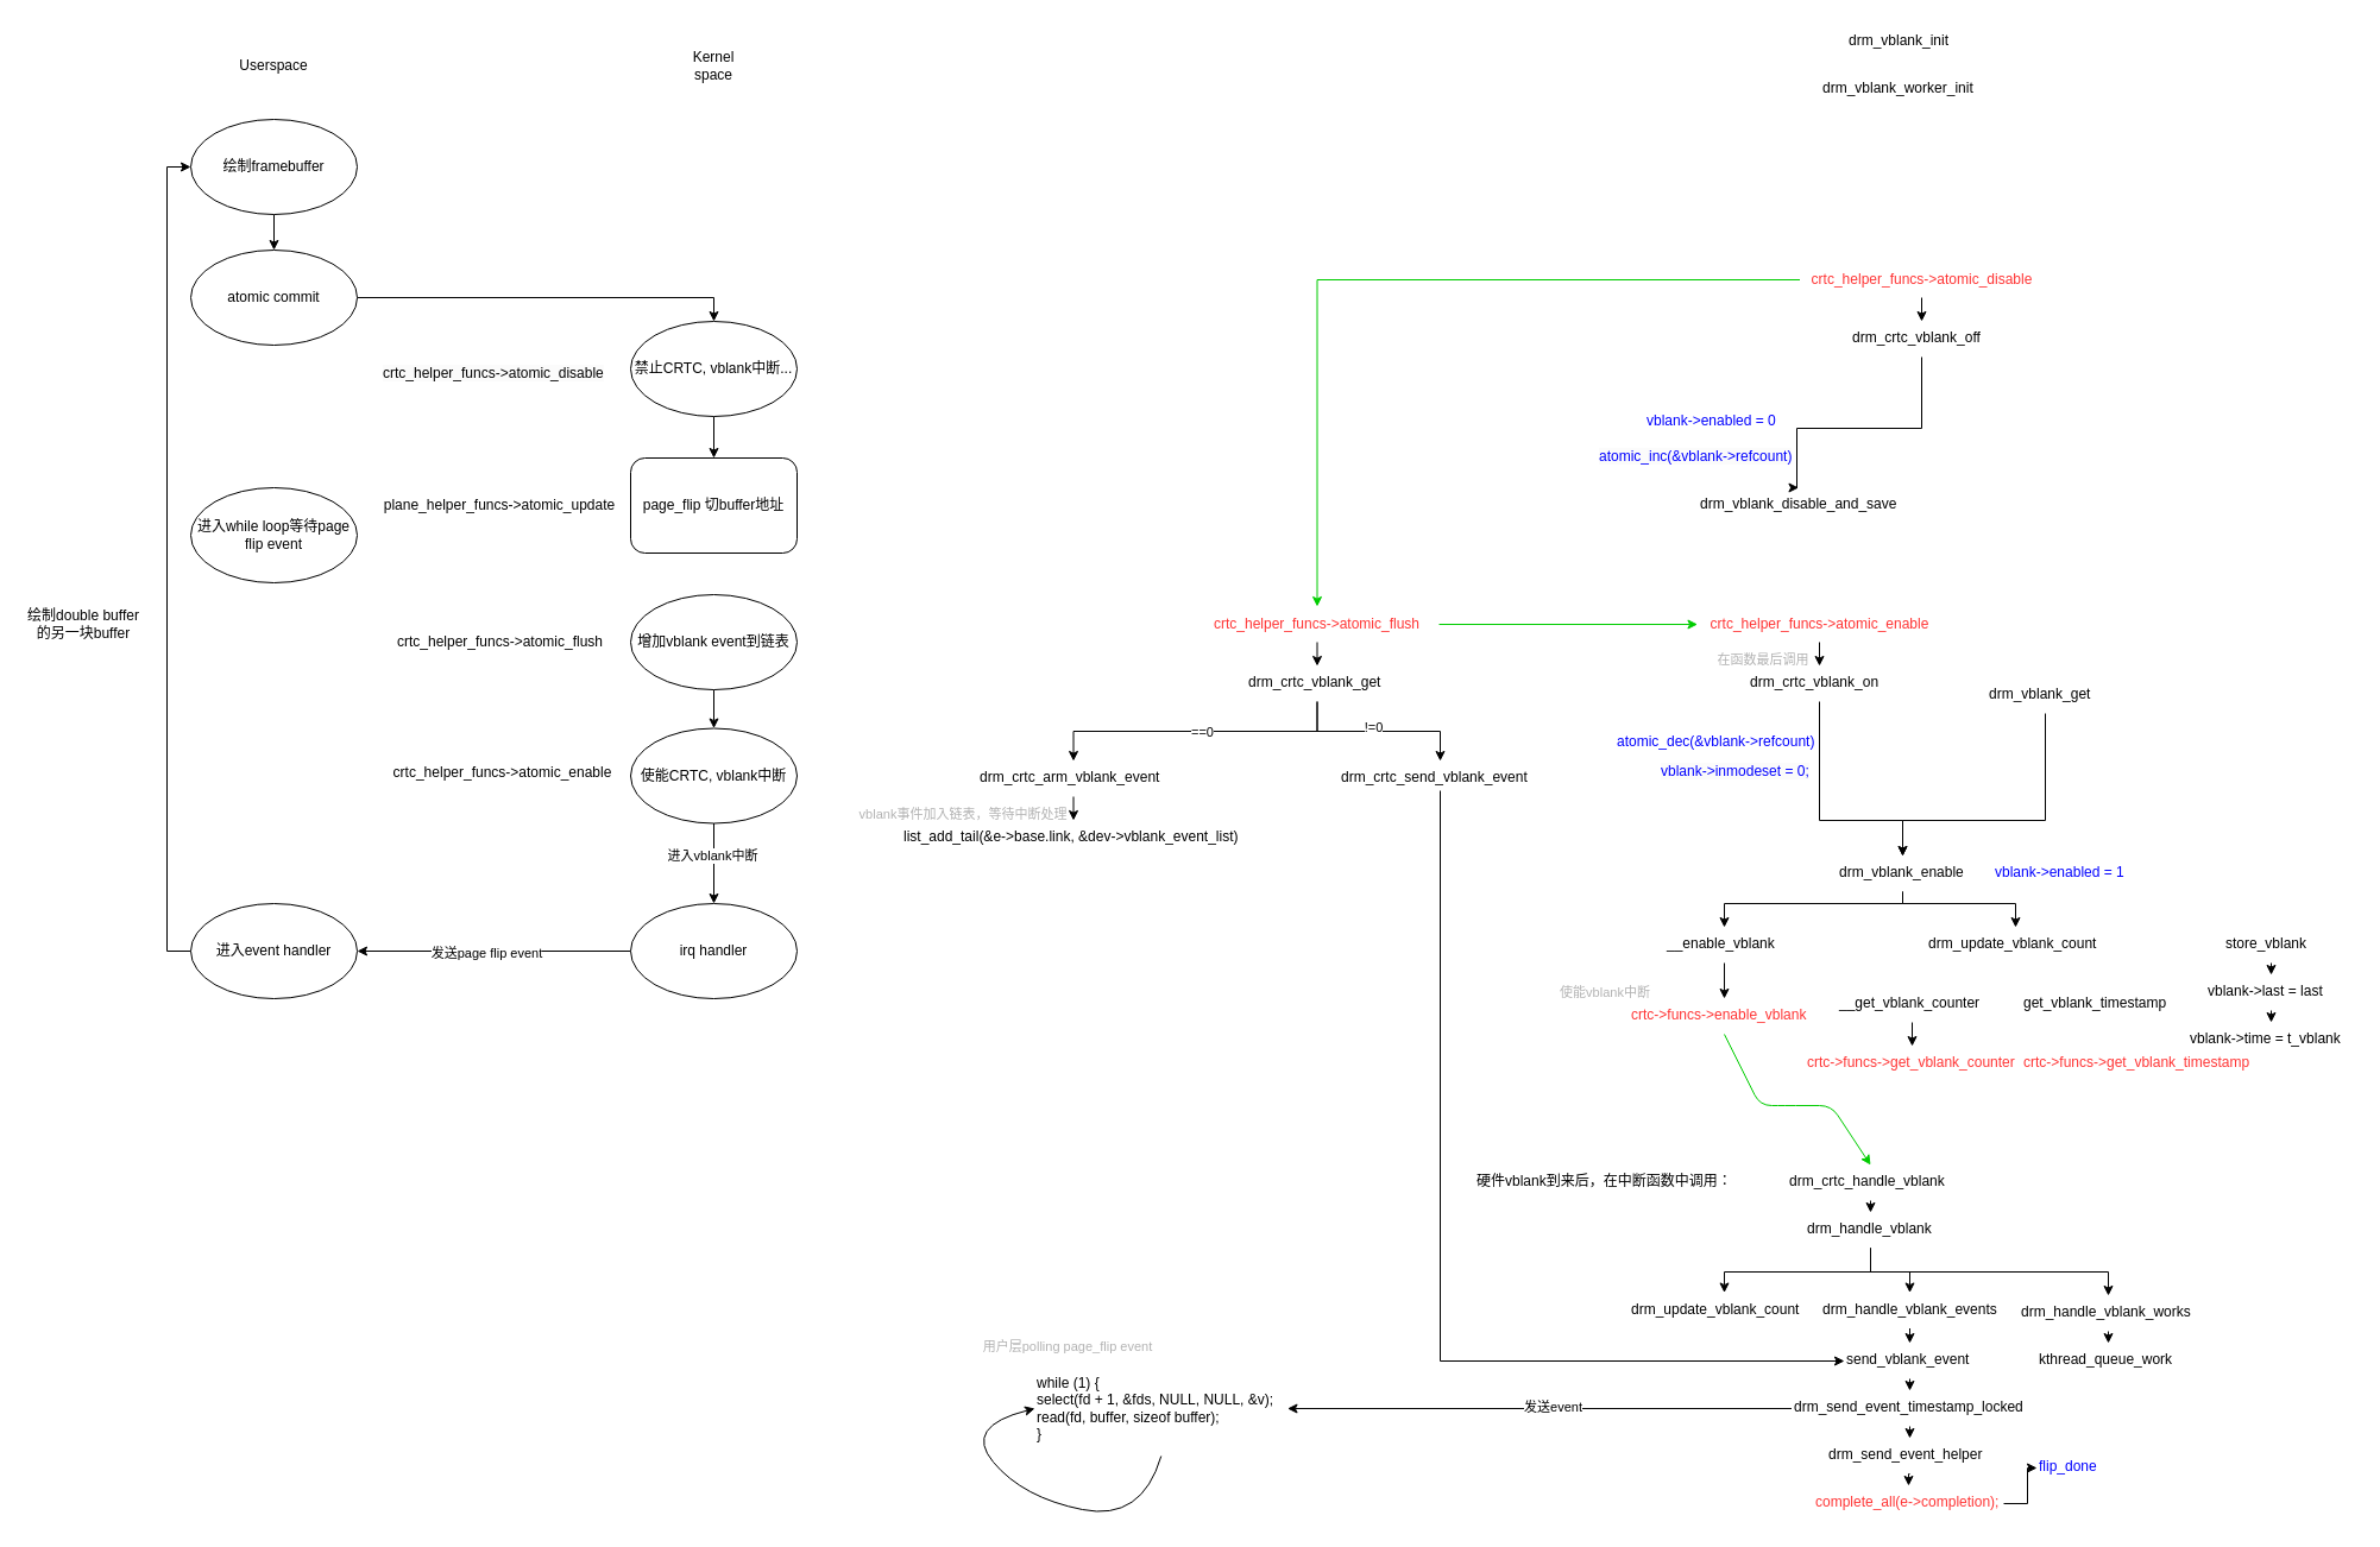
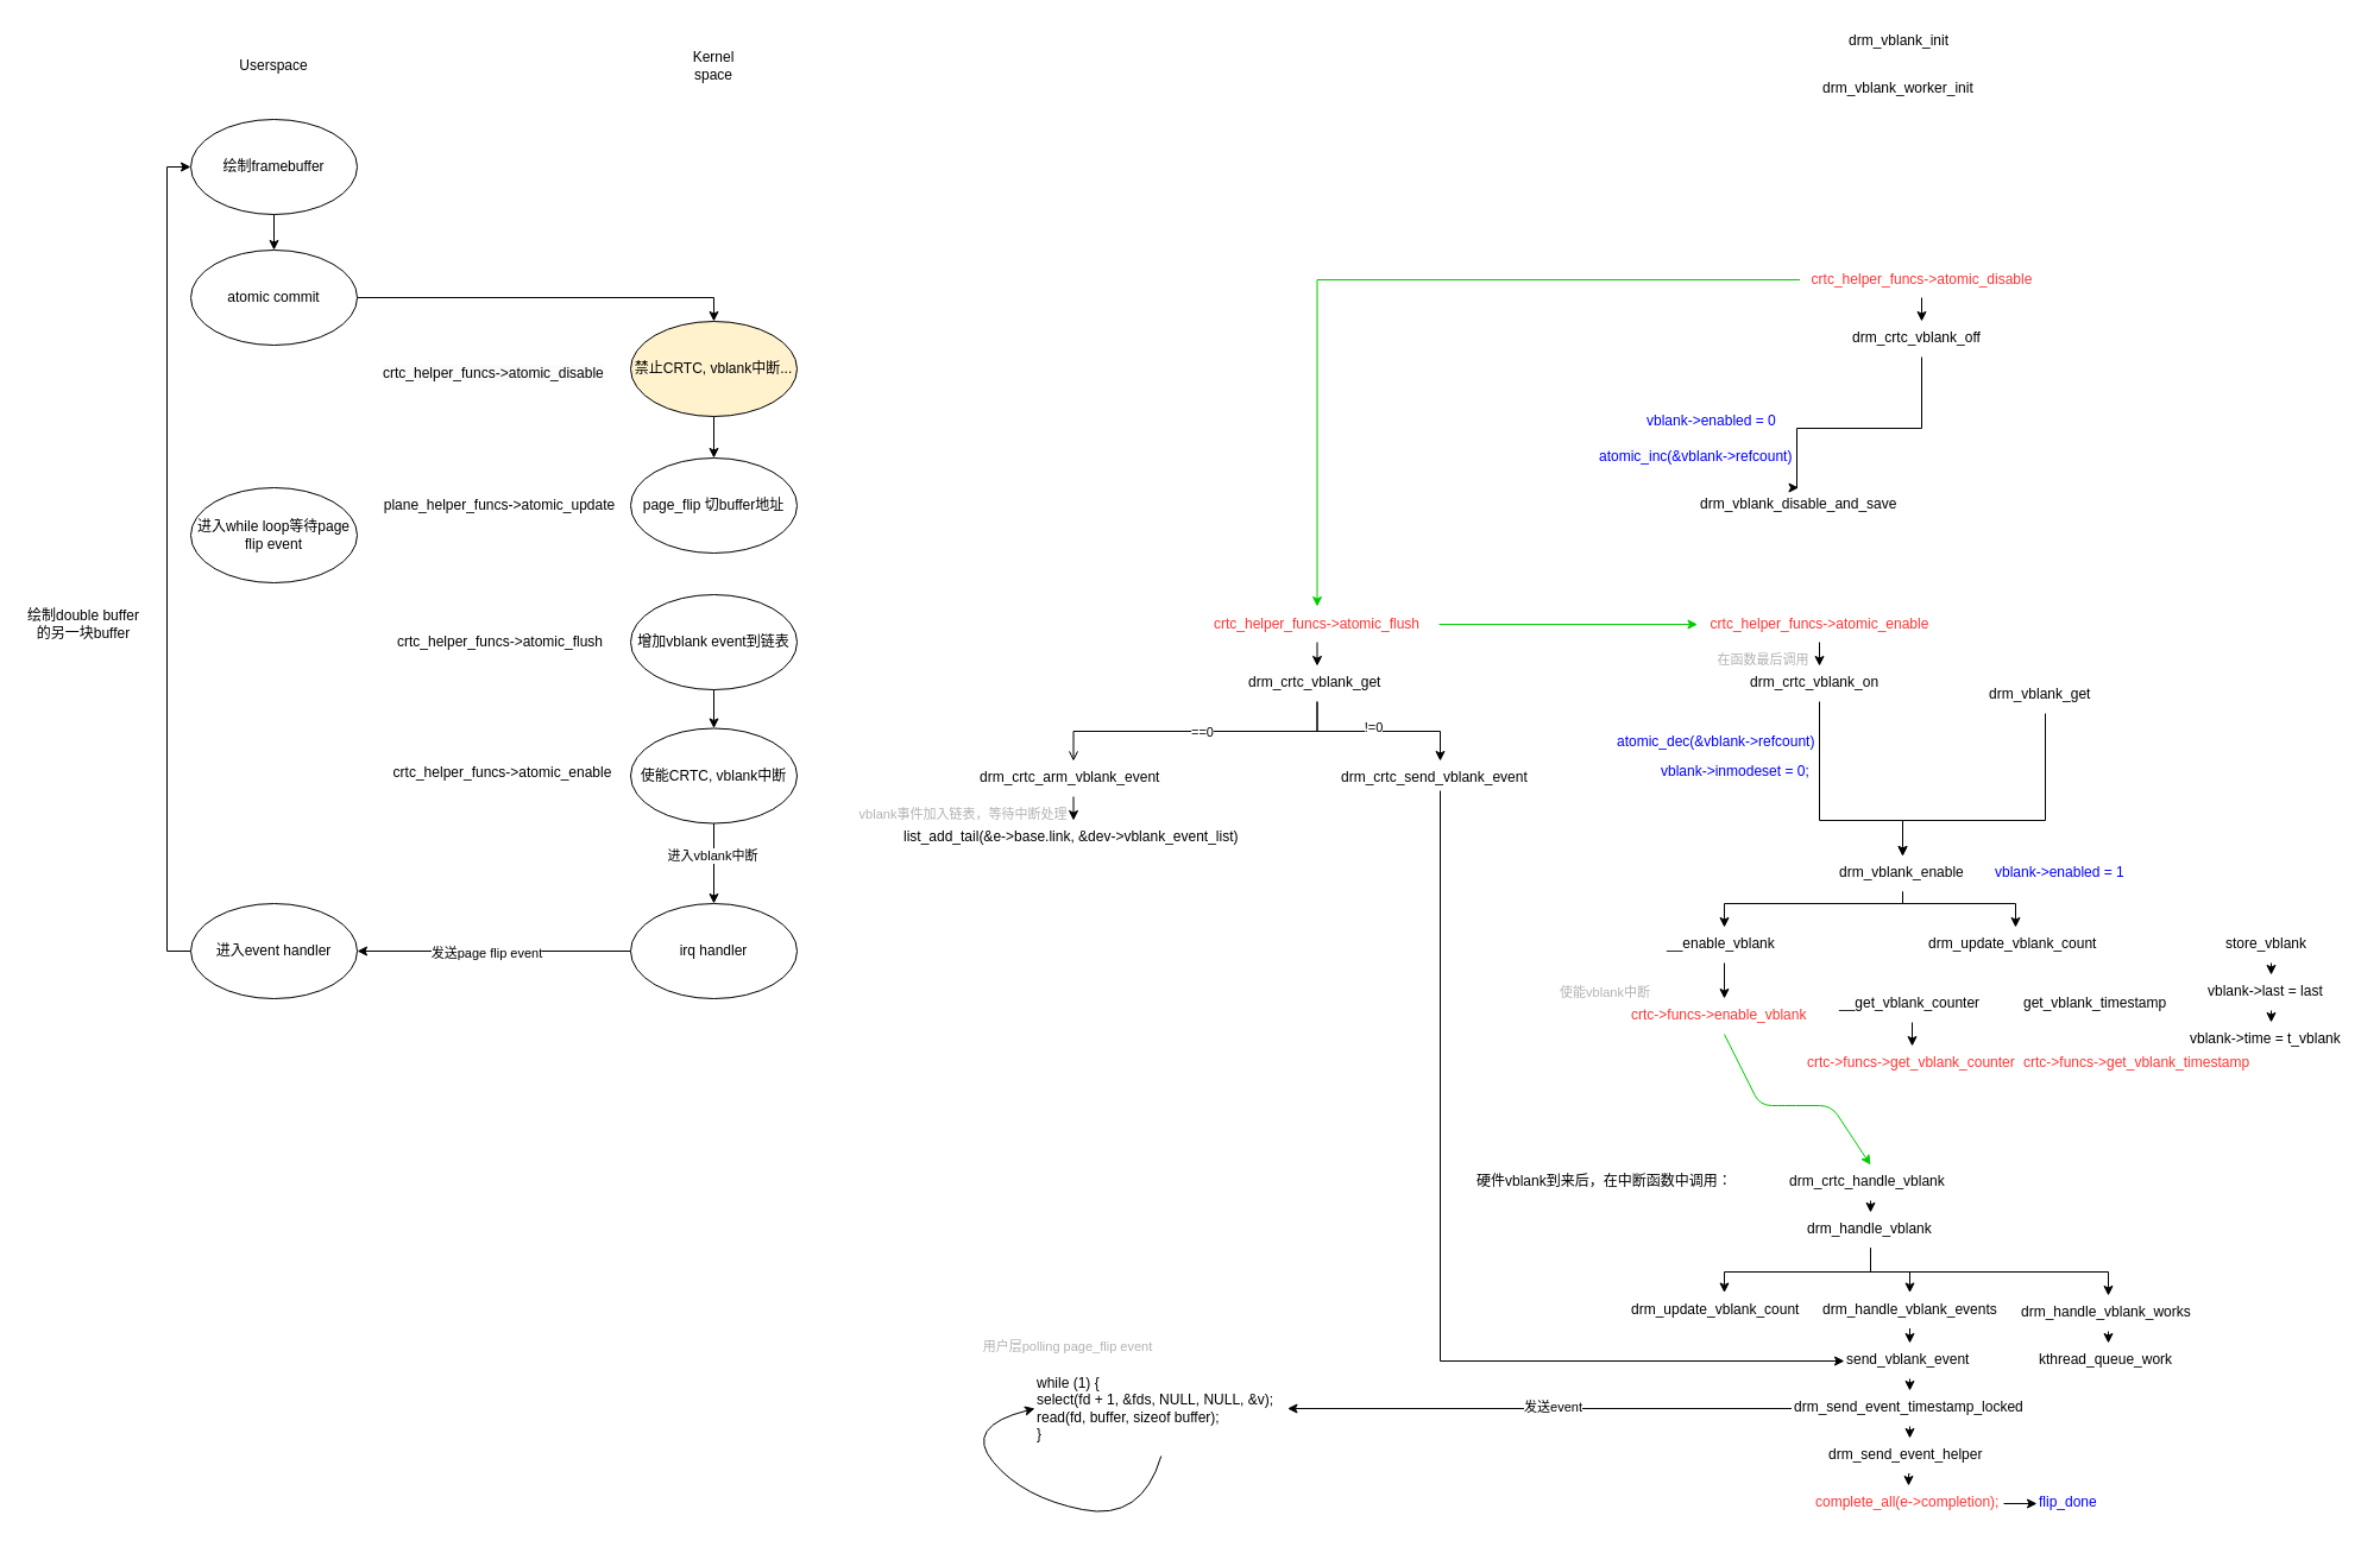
- <mxCell id="85" value="禁止CRTC, vblank中断..." style="ellipse;whiteSpace=wrap;html=1;" vertex="1" parent="1"><mxGeometry x="530" y="270" width="140" height="80" as="geometry" /></mxCell>
+ <mxCell id="85" value="禁止CRTC, vblank中断..." style="ellipse;whiteSpace=wrap;html=1;fillColor=#fff2cc;" vertex="1" parent="1"><mxGeometry x="530" y="270" width="140" height="80" as="geometry" /></mxCell>
- <mxCell id="82" value="page_flip 切buffer地址" style="whiteSpace=wrap;html=1;rounded=1;" vertex="1" parent="1"><mxGeometry x="530" y="385" width="140" height="80" as="geometry" /></mxCell>
+ <mxCell id="82" value="page_flip 切buffer地址" style="ellipse;whiteSpace=wrap;html=1;" vertex="1" parent="1"><mxGeometry x="530" y="385" width="140" height="80" as="geometry" /></mxCell>
- <mxCell id="68" style="edgeStyle=orthogonalEdgeStyle;rounded=0;orthogonalLoop=1;jettySize=auto;html=1;exitX=0.5;exitY=1;exitDx=0;exitDy=0;entryX=0.5;entryY=0;entryDx=0;entryDy=0;" edge="1" parent="1" source="72" target="61"><mxGeometry relative="1" as="geometry" /></mxCell>
+ <mxCell id="68" style="edgeStyle=orthogonalEdgeStyle;rounded=0;orthogonalLoop=1;jettySize=auto;html=1;exitX=0.5;exitY=1;exitDx=0;exitDy=0;entryX=0.5;entryY=0;entryDx=0;entryDy=0;endArrow=open;" edge="1" parent="1" source="72" target="61"><mxGeometry relative="1" as="geometry" /></mxCell>
- <mxCell id="81" value="flip_done" style="text;whiteSpace=wrap;html=1;fontColor=#0000FF;" vertex="1" parent="1"><mxGeometry x="1713" y="1220" width="55" height="30" as="geometry" /></mxCell>
+ <mxCell id="81" value="flip_done" style="text;whiteSpace=wrap;html=1;fontColor=#0000FF;" vertex="1" parent="1"><mxGeometry x="1713" y="1250" width="55" height="30" as="geometry" /></mxCell>
